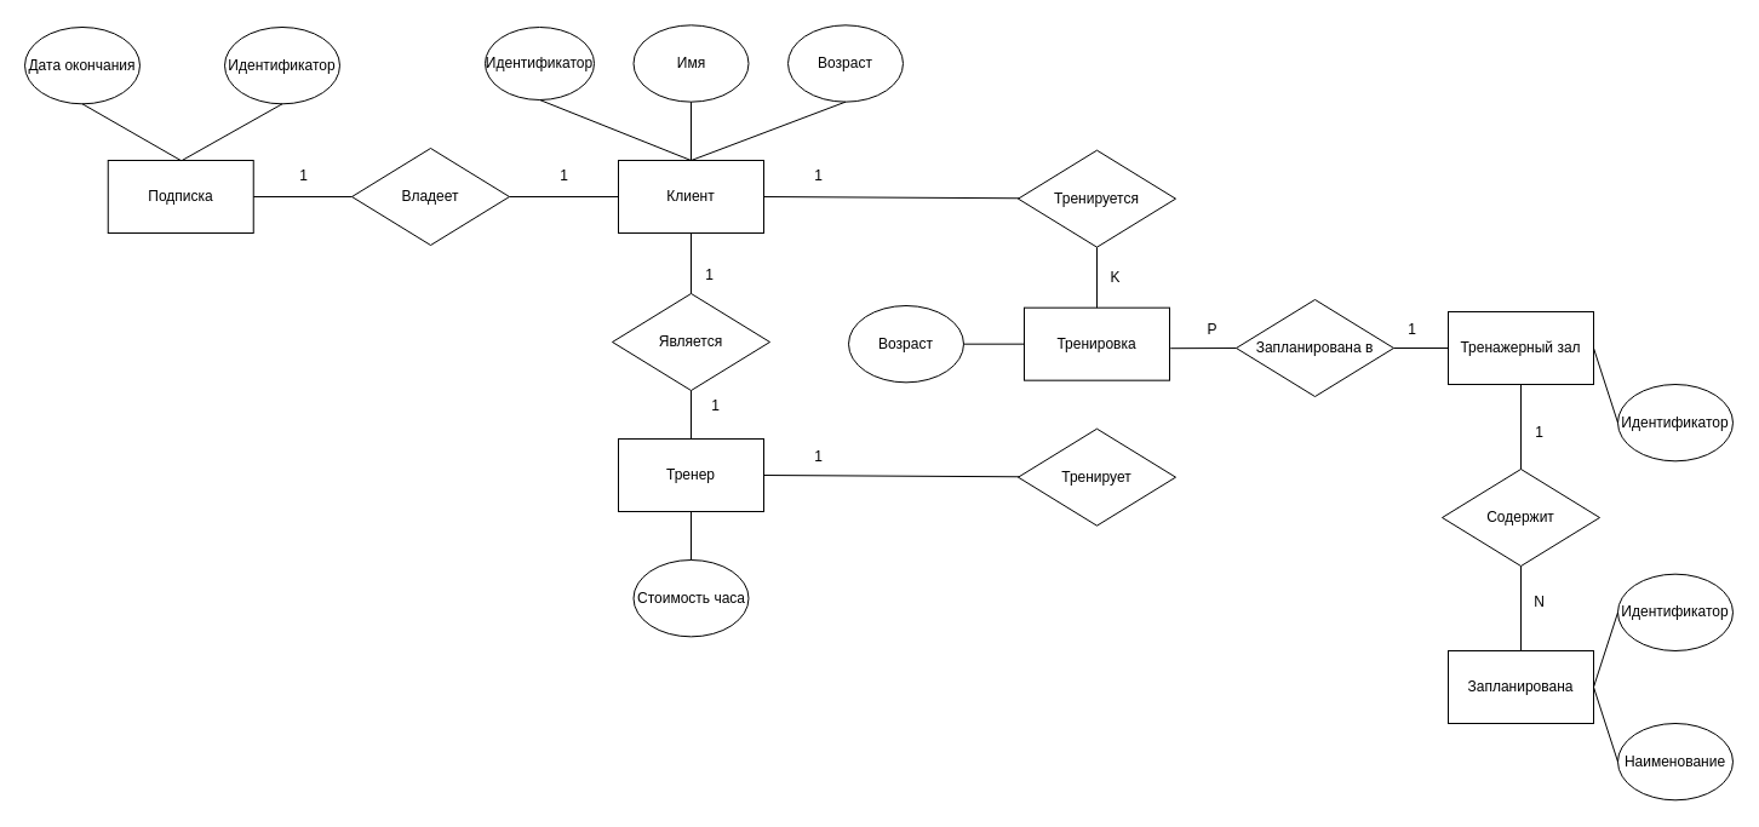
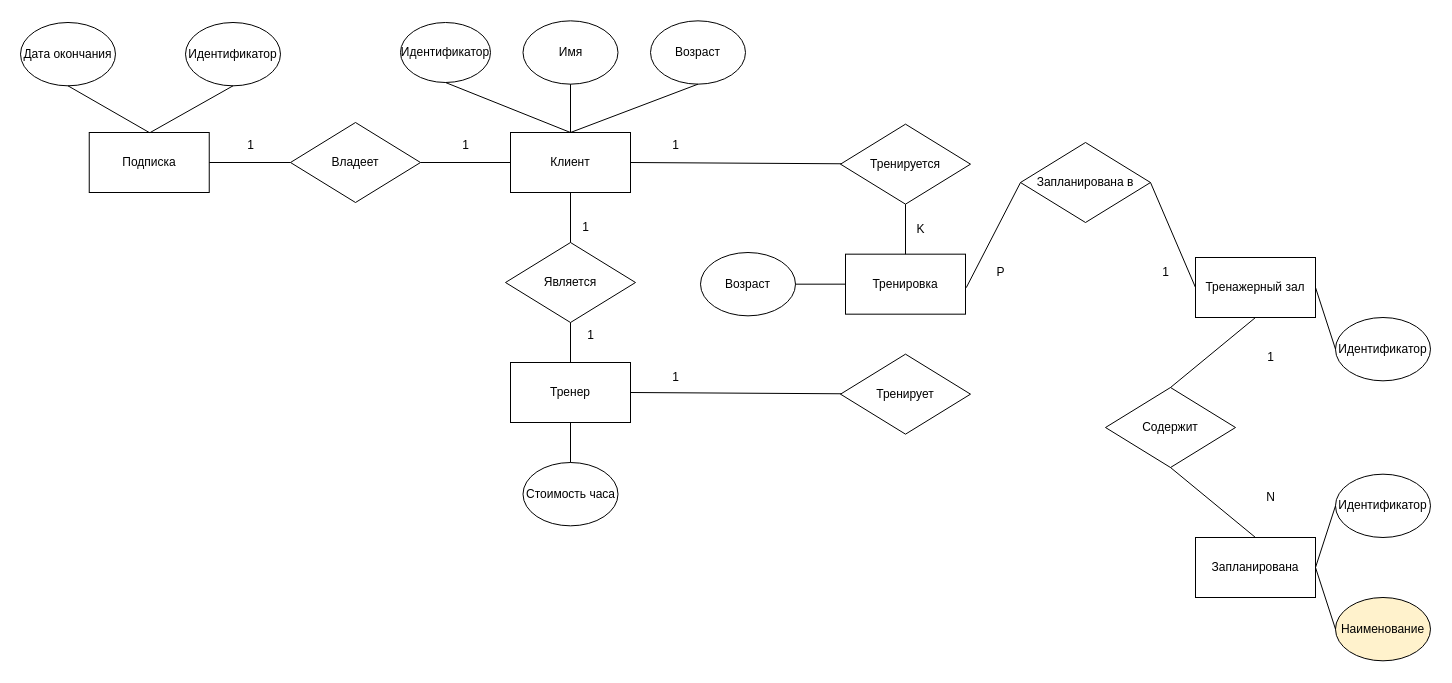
- <mxCell id="33" value="Запланирована в" style="rhombus;whiteSpace=wrap;html=1;" vertex="1" parent="1"><mxGeometry x="1020" y="247" width="130" height="80" as="geometry" /></mxCell>
+ <mxCell id="33" value="Запланирована в" style="rhombus;whiteSpace=wrap;html=1;" vertex="1" parent="1"><mxGeometry x="1020" y="142" width="130" height="80" as="geometry" /></mxCell>
- <mxCell id="24" value="Содержит" style="rhombus;whiteSpace=wrap;html=1;" vertex="1" parent="1"><mxGeometry x="1190" y="387" width="130" height="80" as="geometry" /></mxCell>
+ <mxCell id="24" value="Содержит" style="rhombus;whiteSpace=wrap;html=1;" vertex="1" parent="1"><mxGeometry x="1105" y="387" width="130" height="80" as="geometry" /></mxCell>
- <mxCell id="27" value="Наименование" style="ellipse;whiteSpace=wrap;html=1;" vertex="1" parent="1"><mxGeometry x="1335" y="597" width="94.99" height="63.33" as="geometry" /></mxCell>
+ <mxCell id="27" value="Наименование" style="ellipse;whiteSpace=wrap;html=1;fillColor=#fff2cc;" vertex="1" parent="1"><mxGeometry x="1335" y="597" width="94.99" height="63.33" as="geometry" /></mxCell>
